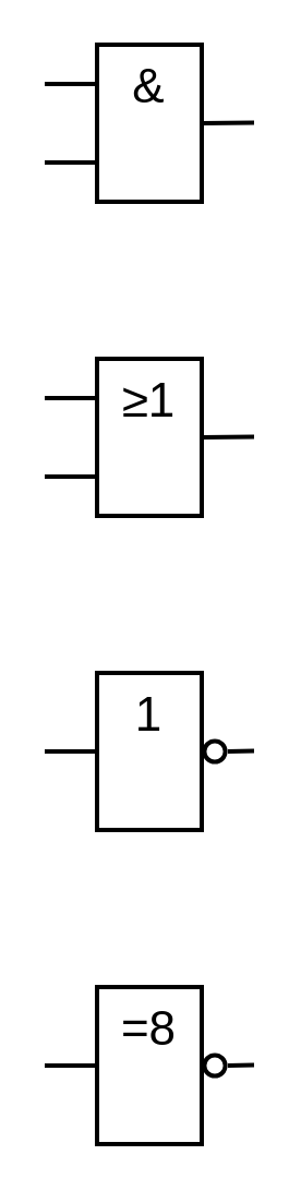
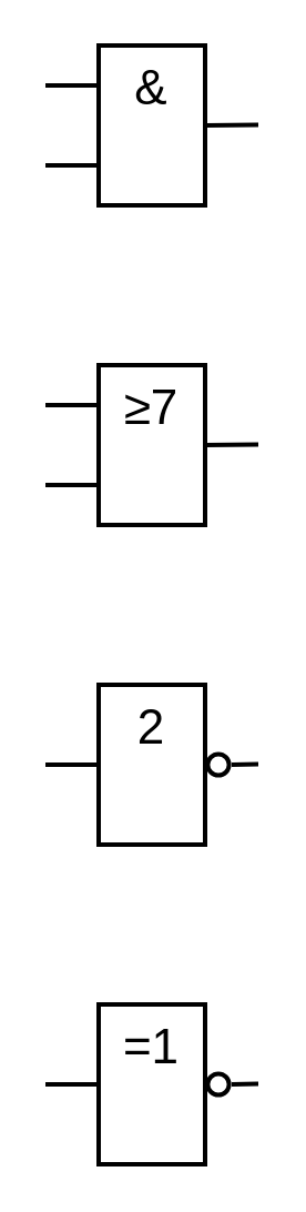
- <mxCell id="5" value="&lt;span style=&quot;font-size: 22px&quot;&gt;≥1&lt;/span&gt;" style="rounded=0;whiteSpace=wrap;html=1;shadow=0;fillColor=none;strokeWidth=2;verticalAlign=top;" vertex="1" parent="4"><mxGeometry x="24" width="48" height="72" as="geometry" /></mxCell>
+ <mxCell id="5" value="&lt;span style=&quot;font-size: 22px&quot;&gt;≥7&lt;/span&gt;" style="rounded=0;whiteSpace=wrap;html=1;shadow=0;fillColor=none;strokeWidth=2;verticalAlign=top;" vertex="1" parent="4"><mxGeometry x="24" width="48" height="72" as="geometry" /></mxCell>
- <mxCell id="16" value="&lt;span style=&quot;font-size: 22px&quot;&gt;1&lt;/span&gt;" style="rounded=0;whiteSpace=wrap;html=1;shadow=0;fillColor=none;strokeWidth=2;verticalAlign=top;" vertex="1" parent="15"><mxGeometry x="24" width="48" height="72" as="geometry" /></mxCell>
+ <mxCell id="16" value="&lt;span style=&quot;font-size: 22px&quot;&gt;2&lt;/span&gt;" style="rounded=0;whiteSpace=wrap;html=1;shadow=0;fillColor=none;strokeWidth=2;verticalAlign=top;" vertex="1" parent="15"><mxGeometry x="24" width="48" height="72" as="geometry" /></mxCell>
- <mxCell id="22" value="&lt;span style=&quot;font-size: 22px&quot;&gt;=8&lt;/span&gt;" style="rounded=0;whiteSpace=wrap;html=1;shadow=0;fillColor=none;strokeWidth=2;verticalAlign=top;" vertex="1" parent="21"><mxGeometry x="24" width="48" height="72" as="geometry" /></mxCell>
+ <mxCell id="22" value="&lt;span style=&quot;font-size: 22px&quot;&gt;=1&lt;/span&gt;" style="rounded=0;whiteSpace=wrap;html=1;shadow=0;fillColor=none;strokeWidth=2;verticalAlign=top;" vertex="1" parent="21"><mxGeometry x="24" width="48" height="72" as="geometry" /></mxCell>
